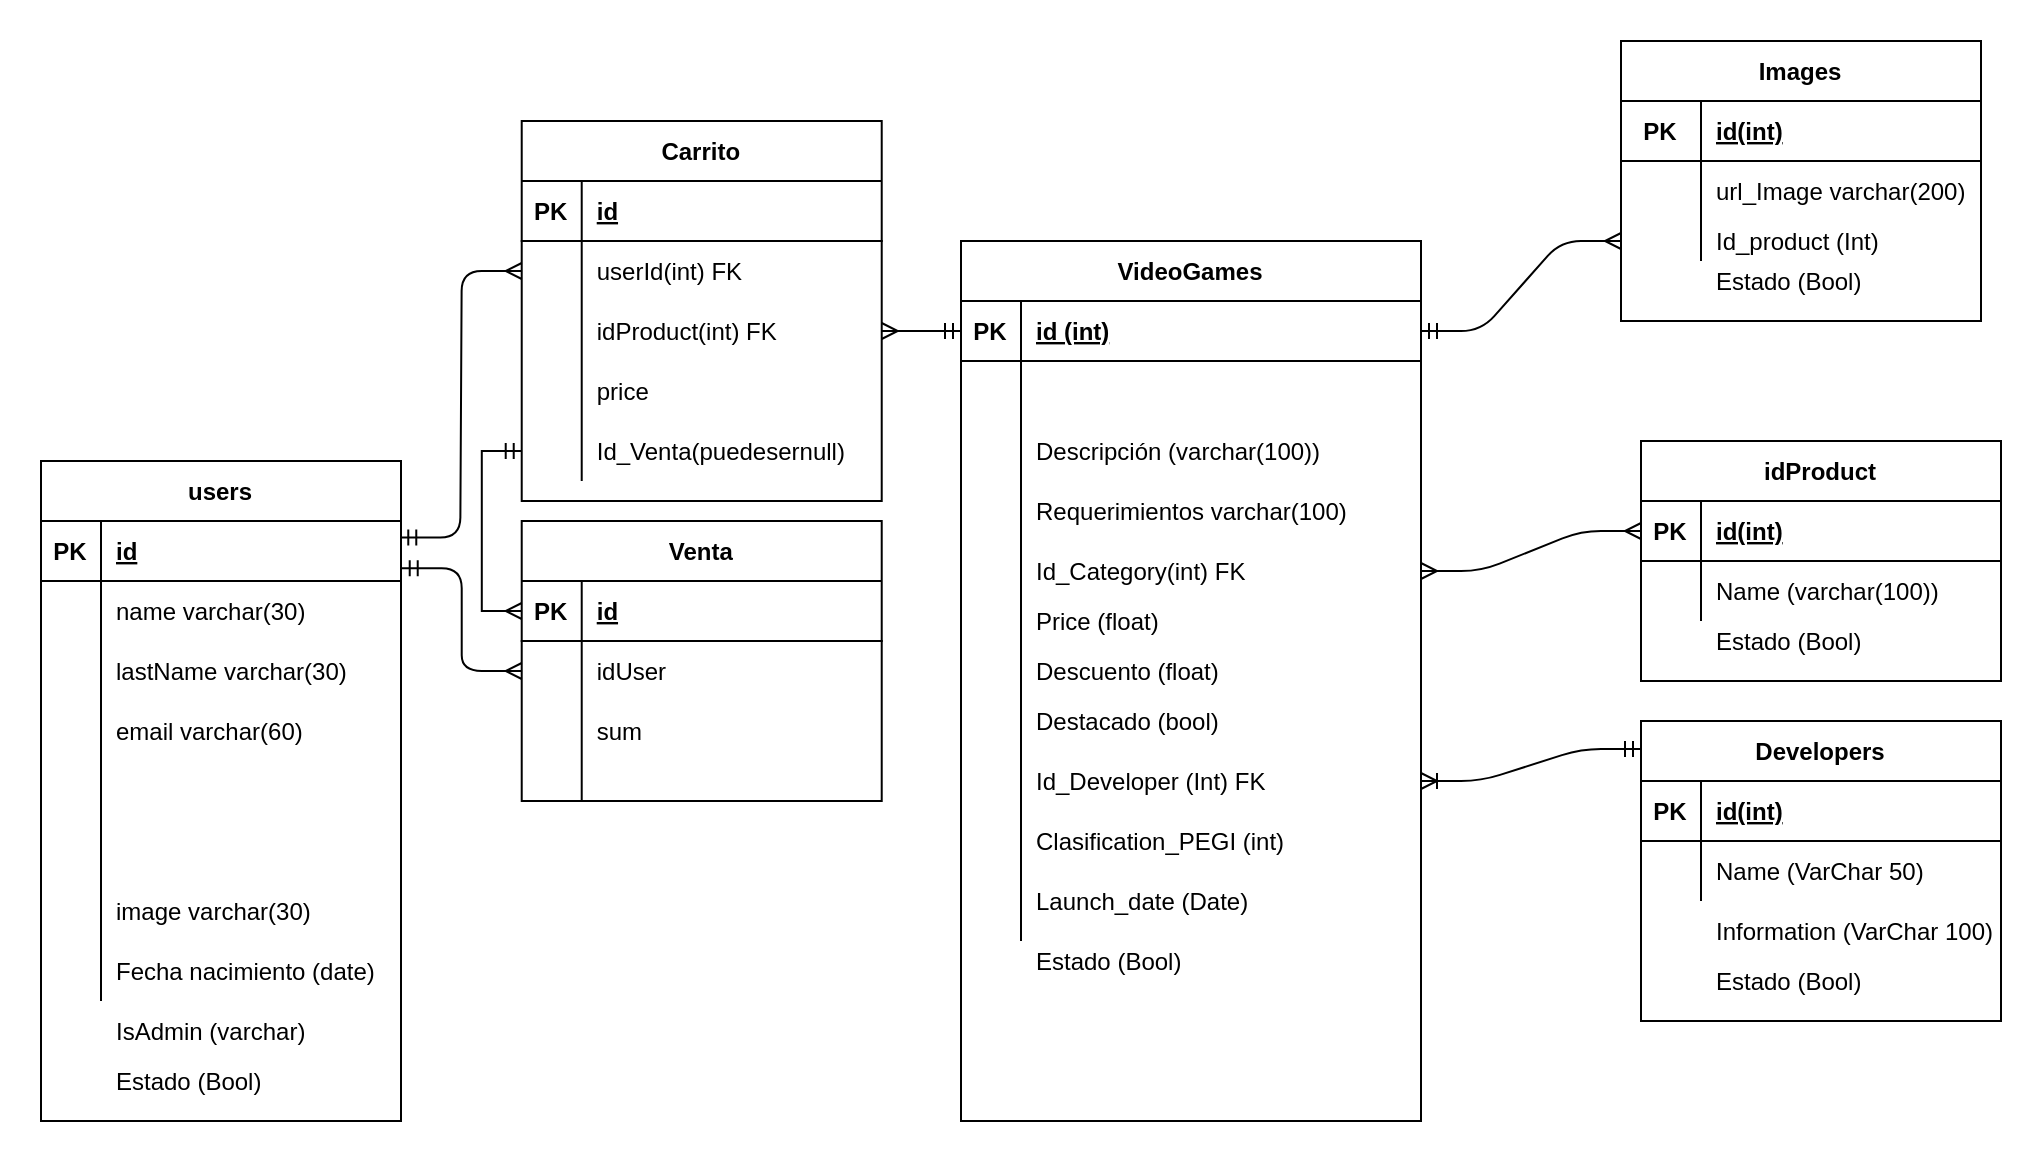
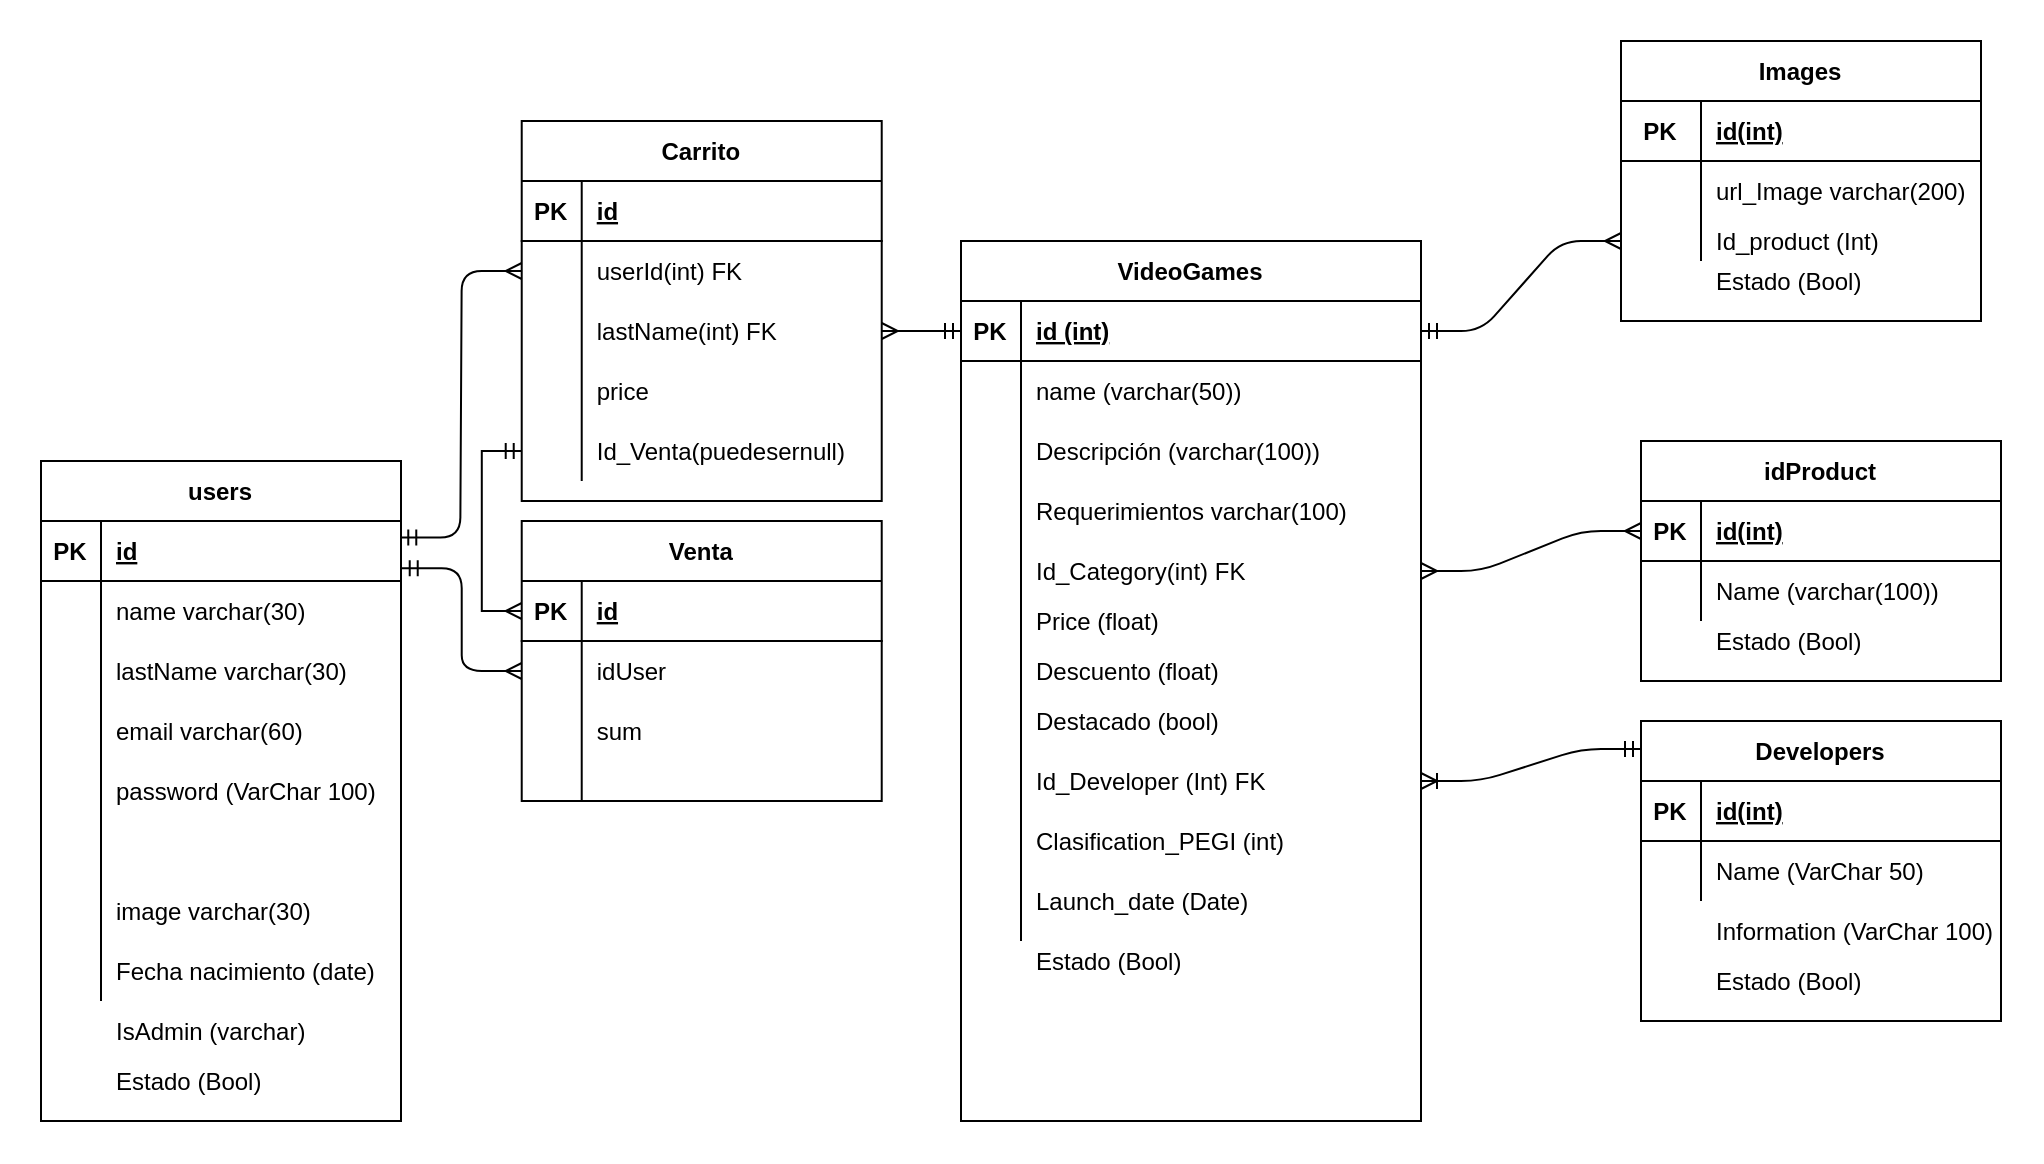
- <mxCell id="102" value="idProduct(int) FK" style="shape=partialRectangle;connectable=0;fillColor=none;top=0;left=0;bottom=0;right=0;align=left;spacingLeft=6;overflow=hidden;" parent="100" vertex="1"><mxGeometry x="30" width="150" height="30" as="geometry"><mxRectangle width="150" height="30" as="alternateBounds" /></mxGeometry></mxCell>
+ <mxCell id="102" value="lastName(int) FK" style="shape=partialRectangle;connectable=0;fillColor=none;top=0;left=0;bottom=0;right=0;align=left;spacingLeft=6;overflow=hidden;" parent="100" vertex="1"><mxGeometry x="30" width="150" height="30" as="geometry"><mxRectangle width="150" height="30" as="alternateBounds" /></mxGeometry></mxCell>
+ <mxCell id="8" value="name (varchar(50))    " style="shape=partialRectangle;connectable=0;fillColor=none;top=0;left=0;bottom=0;right=0;align=left;spacingLeft=6;overflow=hidden;" parent="6" vertex="1"><mxGeometry x="30" width="200" height="30" as="geometry"><mxRectangle width="200" height="30" as="alternateBounds" /></mxGeometry></mxCell>
+ <mxCell id="75" value="password (VarChar 100) " style="shape=partialRectangle;connectable=0;fillColor=none;top=0;left=0;bottom=0;right=0;align=left;spacingLeft=6;overflow=hidden;" parent="73" vertex="1"><mxGeometry x="30" width="150" height="30" as="geometry"><mxRectangle width="150" height="30" as="alternateBounds" /></mxGeometry></mxCell>
